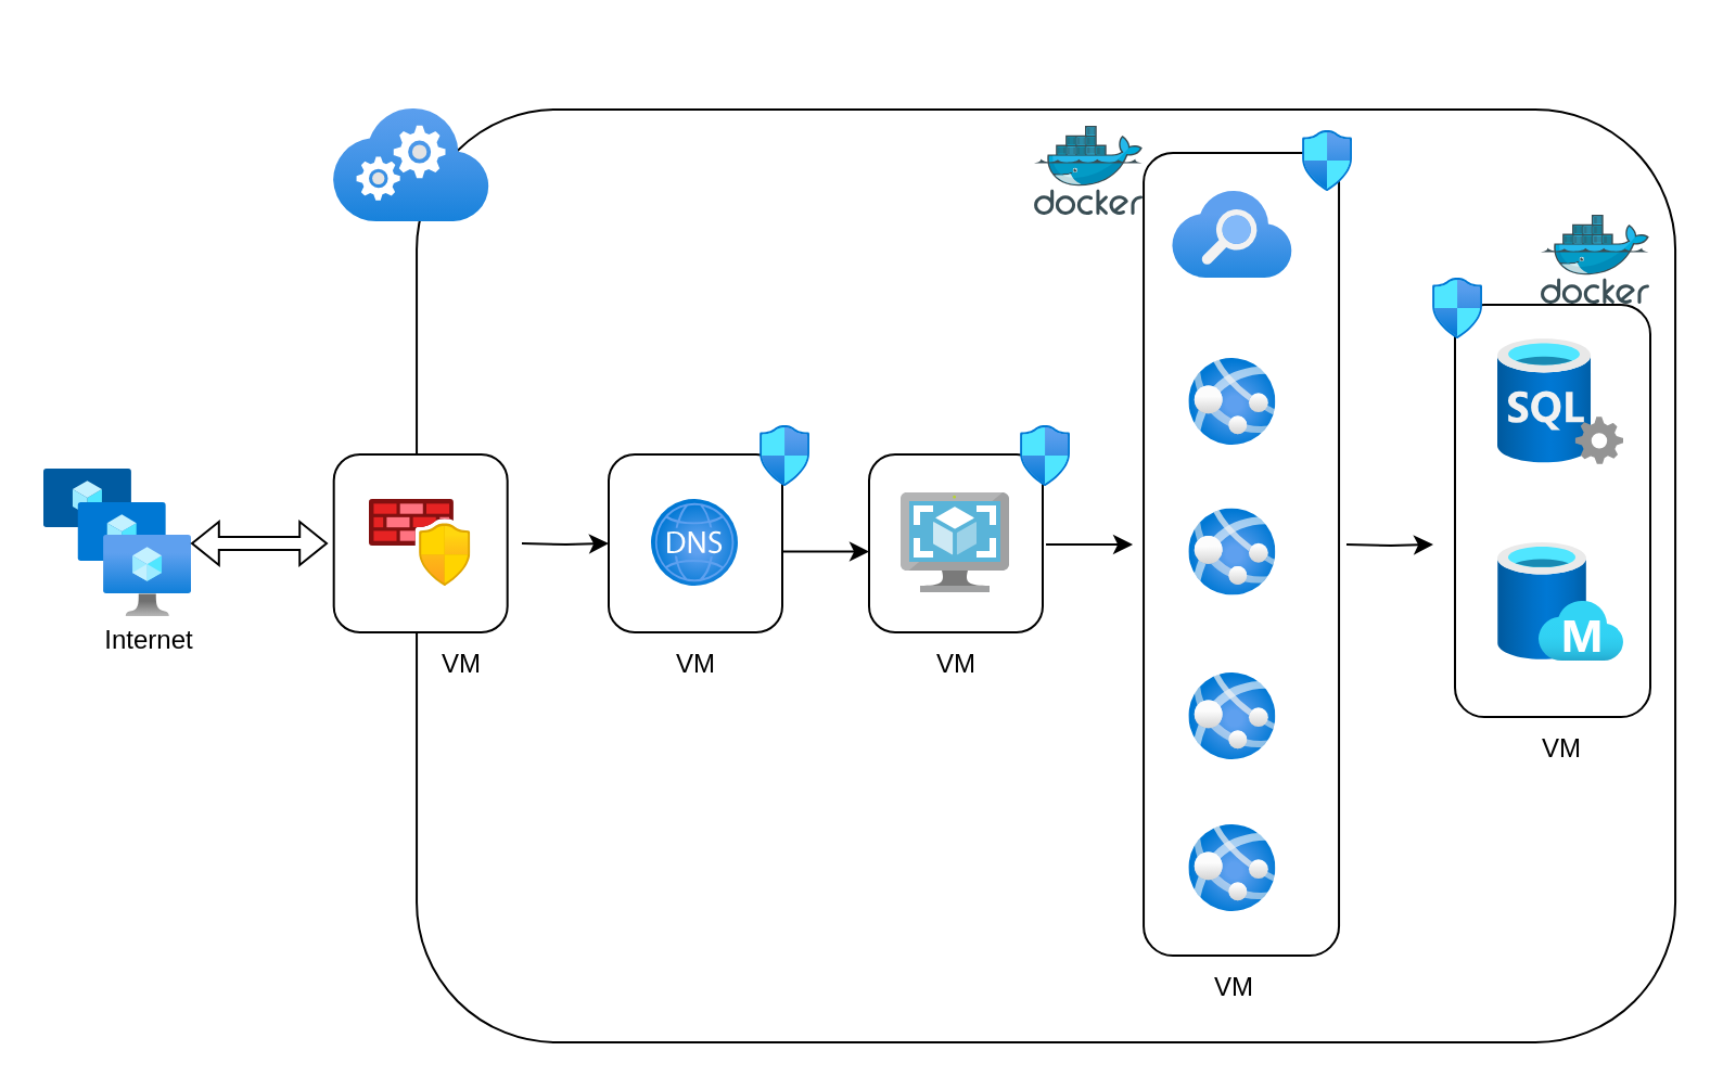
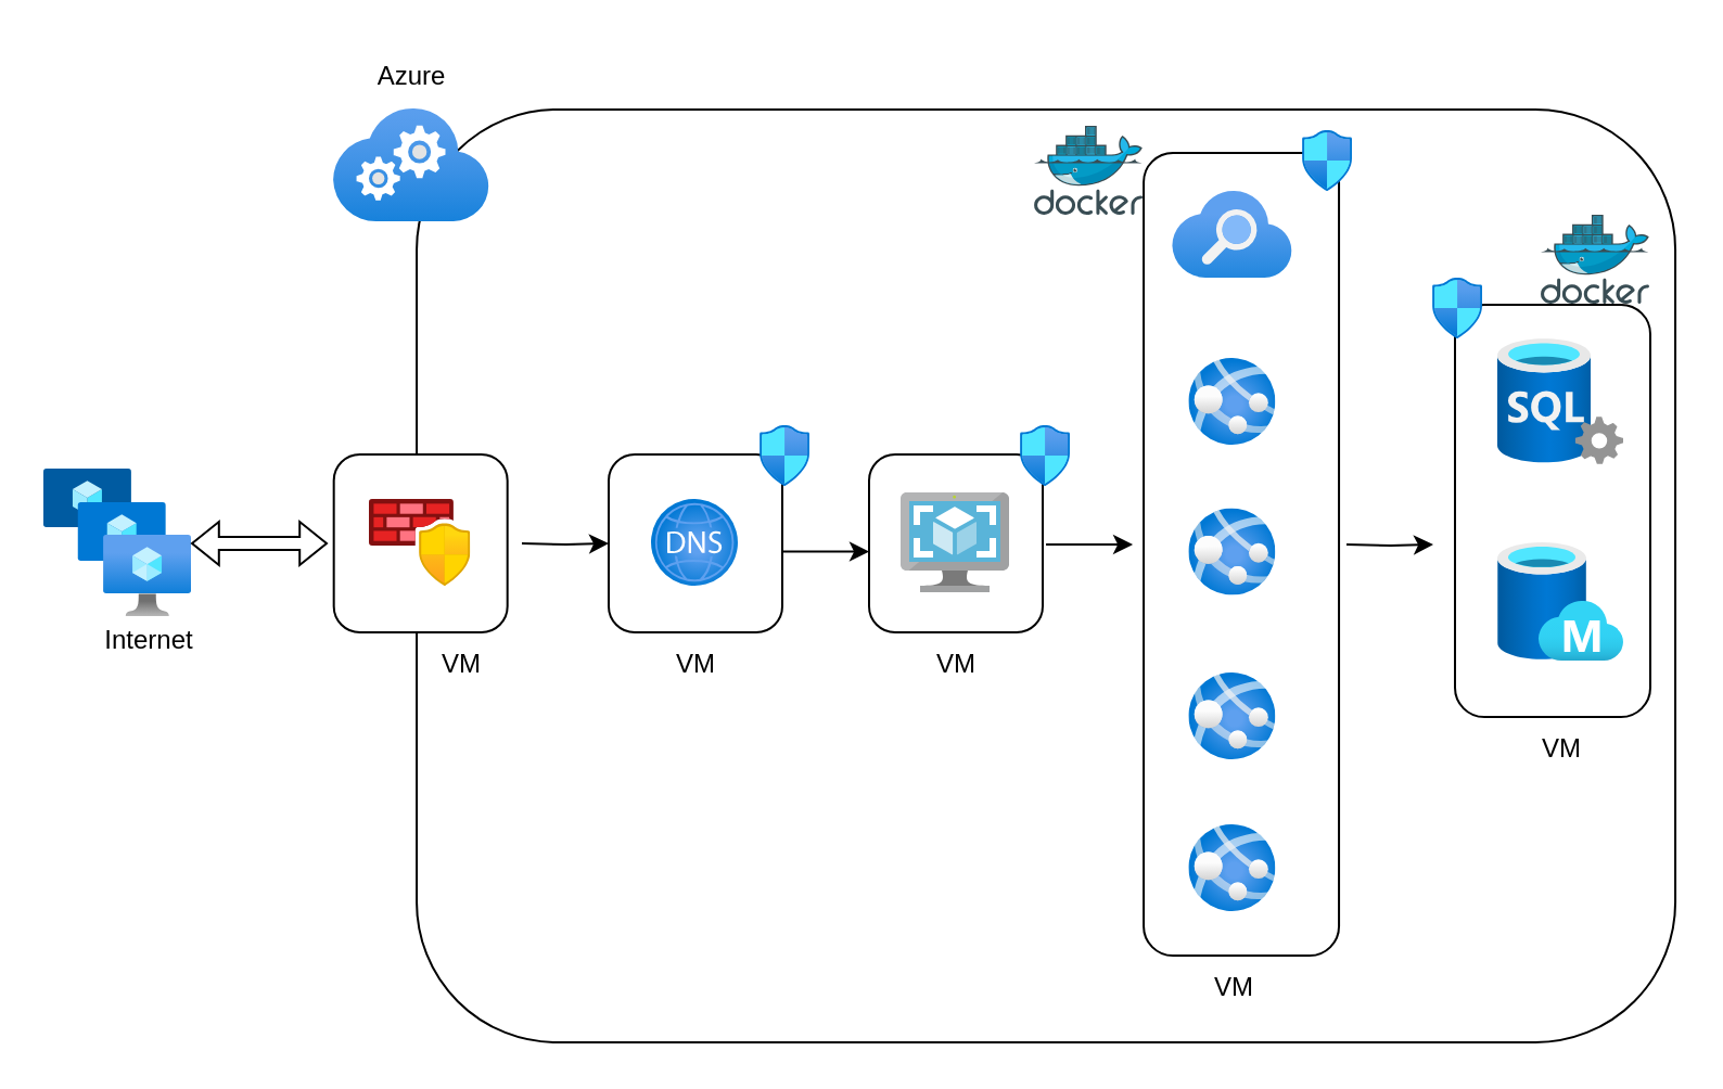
+ <mxCell id="32" value="&lt;div&gt;Azure&lt;/div&gt;" style="text;html=1;resizable=0;autosize=1;align=center;verticalAlign=middle;points=[];fillColor=none;strokeColor=none;rounded=0;" parent="1" vertex="1"><mxGeometry x="164.34" y="20" width="50" height="30" as="geometry" /></mxCell>
